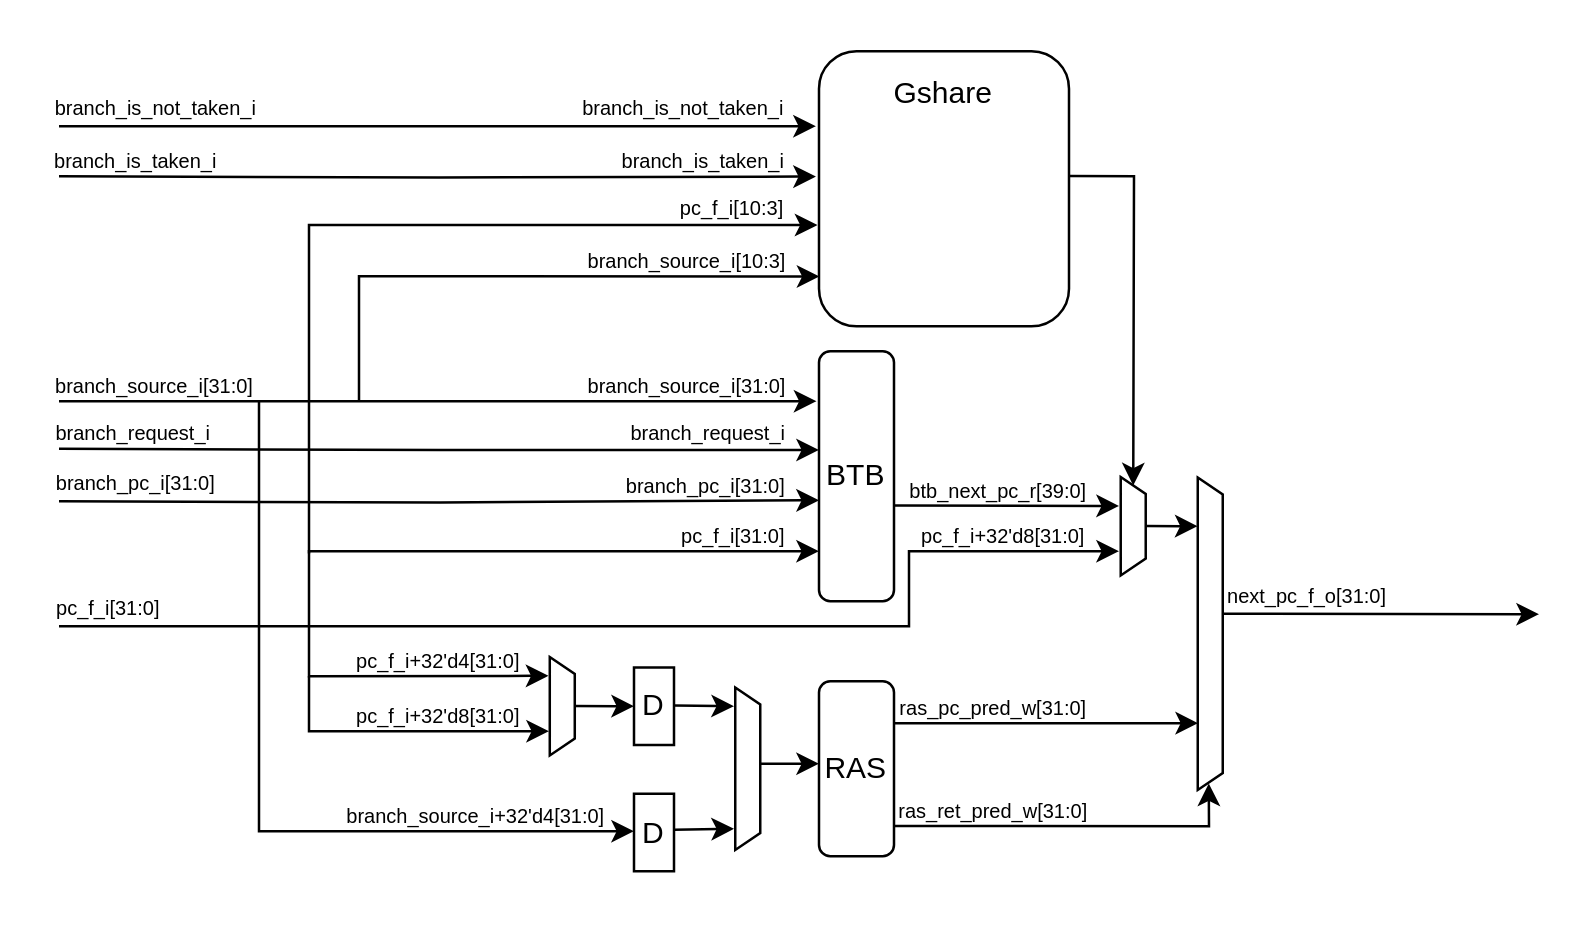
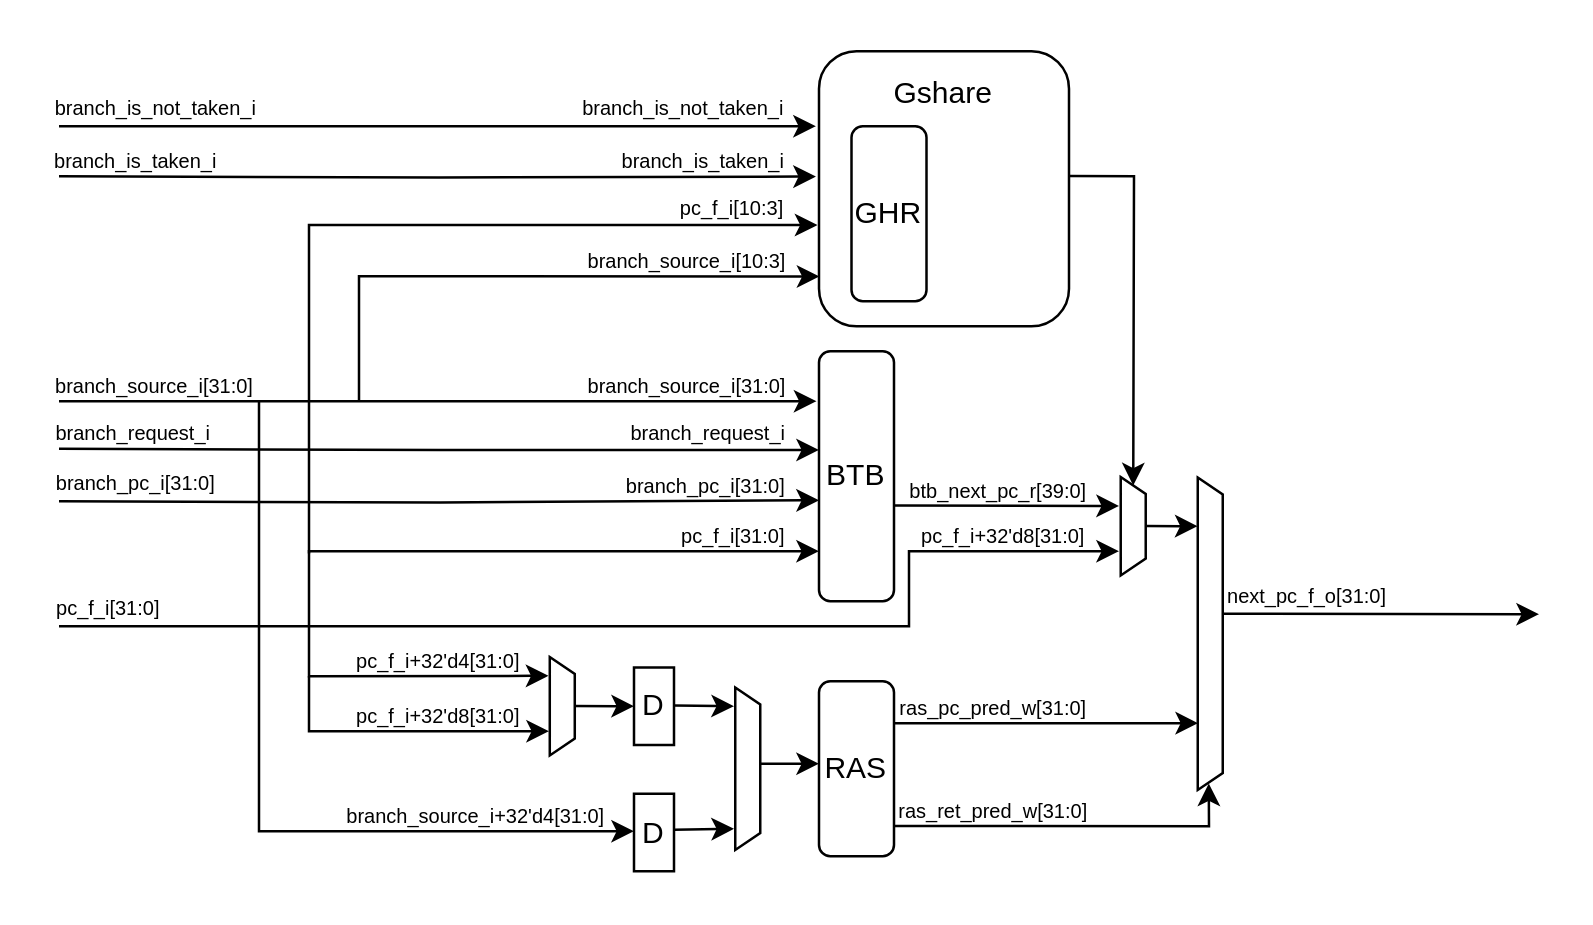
+ <mxCell id="35" value="GHR" style="rounded=1;whiteSpace=wrap;html=1;" vertex="1" parent="1"><mxGeometry x="340" y="50" width="30" height="70" as="geometry" /></mxCell>
